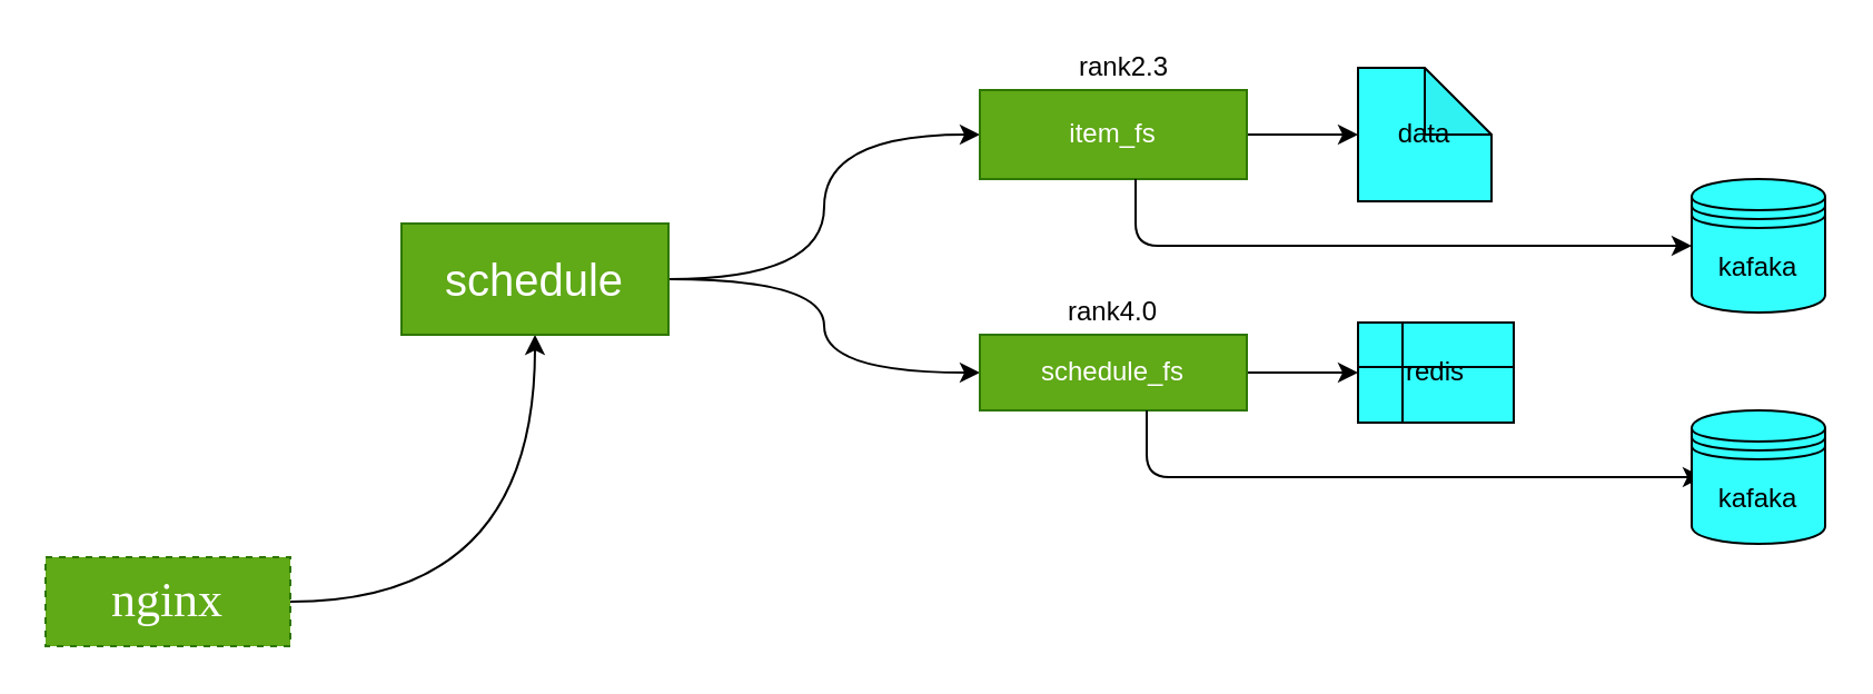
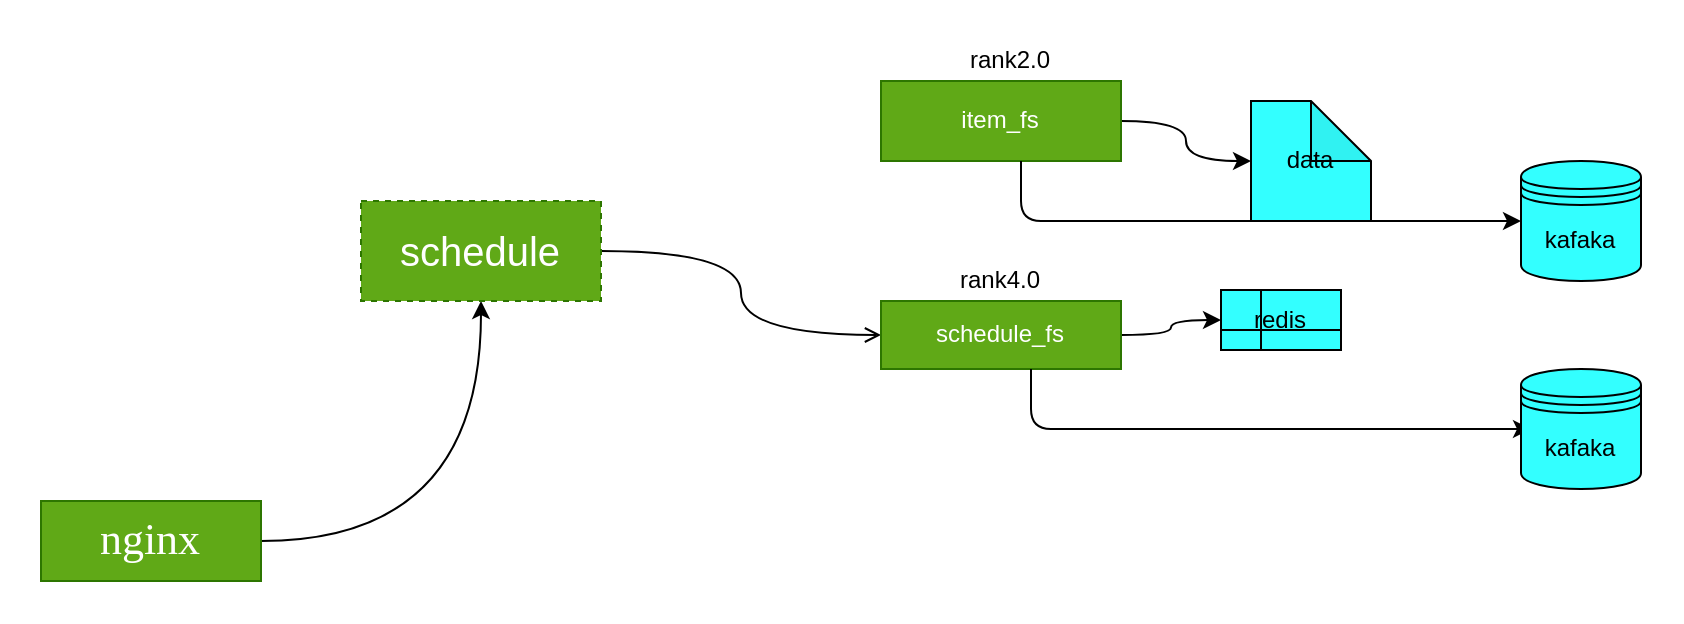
- <mxCell id="15" value="rank2.3" style="text;html=1;strokeColor=none;fillColor=none;align=center;verticalAlign=middle;whiteSpace=wrap;rounded=0;" vertex="1" parent="1"><mxGeometry x="485" y="20" width="40" height="20" as="geometry" /></mxCell>
+ <mxCell id="15" value="rank2.0" style="text;html=1;strokeColor=none;fillColor=none;align=center;verticalAlign=middle;whiteSpace=wrap;rounded=0;" vertex="1" parent="1"><mxGeometry x="485" y="20" width="40" height="20" as="geometry" /></mxCell>
- <mxCell id="13" value="data" style="shape=note;whiteSpace=wrap;html=1;backgroundOutline=1;darkOpacity=0.05;fillColor=#33FFFF;" vertex="1" parent="1"><mxGeometry x="610" y="30" width="60" height="60" as="geometry" /></mxCell>
+ <mxCell id="13" value="data" style="shape=note;whiteSpace=wrap;html=1;backgroundOutline=1;darkOpacity=0.05;fillColor=#33FFFF;" vertex="1" parent="1"><mxGeometry x="625" y="50" width="60" height="60" as="geometry" /></mxCell>
- <mxCell id="4" value="" style="edgeStyle=orthogonalEdgeStyle;curved=1;rounded=0;orthogonalLoop=1;jettySize=auto;html=1;entryX=0;entryY=0.5;entryDx=0;entryDy=0;" edge="1" parent="1" source="6" target="8"><mxGeometry relative="1" as="geometry" /></mxCell>
- <mxCell id="6" value="&lt;font style=&quot;font-size: 20px&quot;&gt;schedule&lt;/font&gt;" style="whiteSpace=wrap;html=1;rounded=0;fontColor=#ffffff;strokeColor=#2D7600;fillColor=#60a917;" vertex="1" parent="1"><mxGeometry x="180" y="100" width="120" height="50" as="geometry" /></mxCell>
+ <mxCell id="6" value="&lt;font style=&quot;font-size: 20px&quot;&gt;schedule&lt;/font&gt;" style="whiteSpace=wrap;html=1;rounded=0;fontColor=#ffffff;strokeColor=#2D7600;fillColor=#60a917;dashed=1;" vertex="1" parent="1"><mxGeometry x="180" y="100" width="120" height="50" as="geometry" /></mxCell>
- <mxCell id="5" value="" style="edgeStyle=orthogonalEdgeStyle;curved=1;rounded=0;orthogonalLoop=1;jettySize=auto;html=1;" edge="1" parent="1" source="6" target="10"><mxGeometry relative="1" as="geometry" /></mxCell>
+ <mxCell id="5" value="" style="edgeStyle=orthogonalEdgeStyle;curved=1;rounded=0;orthogonalLoop=1;jettySize=auto;html=1;endArrow=open;" edge="1" parent="1" source="6" target="10"><mxGeometry relative="1" as="geometry" /></mxCell>
- <mxCell id="12" value="redis" style="shape=internalStorage;whiteSpace=wrap;html=1;backgroundOutline=1;fillColor=#33FFFF;" vertex="1" parent="1"><mxGeometry x="610" y="144.5" width="70" height="45" as="geometry" /></mxCell>
+ <mxCell id="12" value="redis" style="shape=internalStorage;whiteSpace=wrap;html=1;backgroundOutline=1;fillColor=#33FFFF;" vertex="1" parent="1"><mxGeometry x="610" y="144.5" width="60" height="30" as="geometry" /></mxCell>
- <mxCell id="3" value="&lt;font face=&quot;Times New Roman&quot; style=&quot;font-size: 22px&quot;&gt;nginx&lt;/font&gt;" style="rounded=0;whiteSpace=wrap;html=1;fillColor=#60a917;strokeColor=#2D7600;fontColor=#ffffff;dashed=1;" vertex="1" parent="1"><mxGeometry x="20" y="250" width="110" height="40" as="geometry" /></mxCell>
+ <mxCell id="3" value="&lt;font face=&quot;Times New Roman&quot; style=&quot;font-size: 22px&quot;&gt;nginx&lt;/font&gt;" style="rounded=0;whiteSpace=wrap;html=1;fillColor=#60a917;strokeColor=#2D7600;fontColor=#ffffff;" vertex="1" parent="1"><mxGeometry x="20" y="250" width="110" height="40" as="geometry" /></mxCell>
